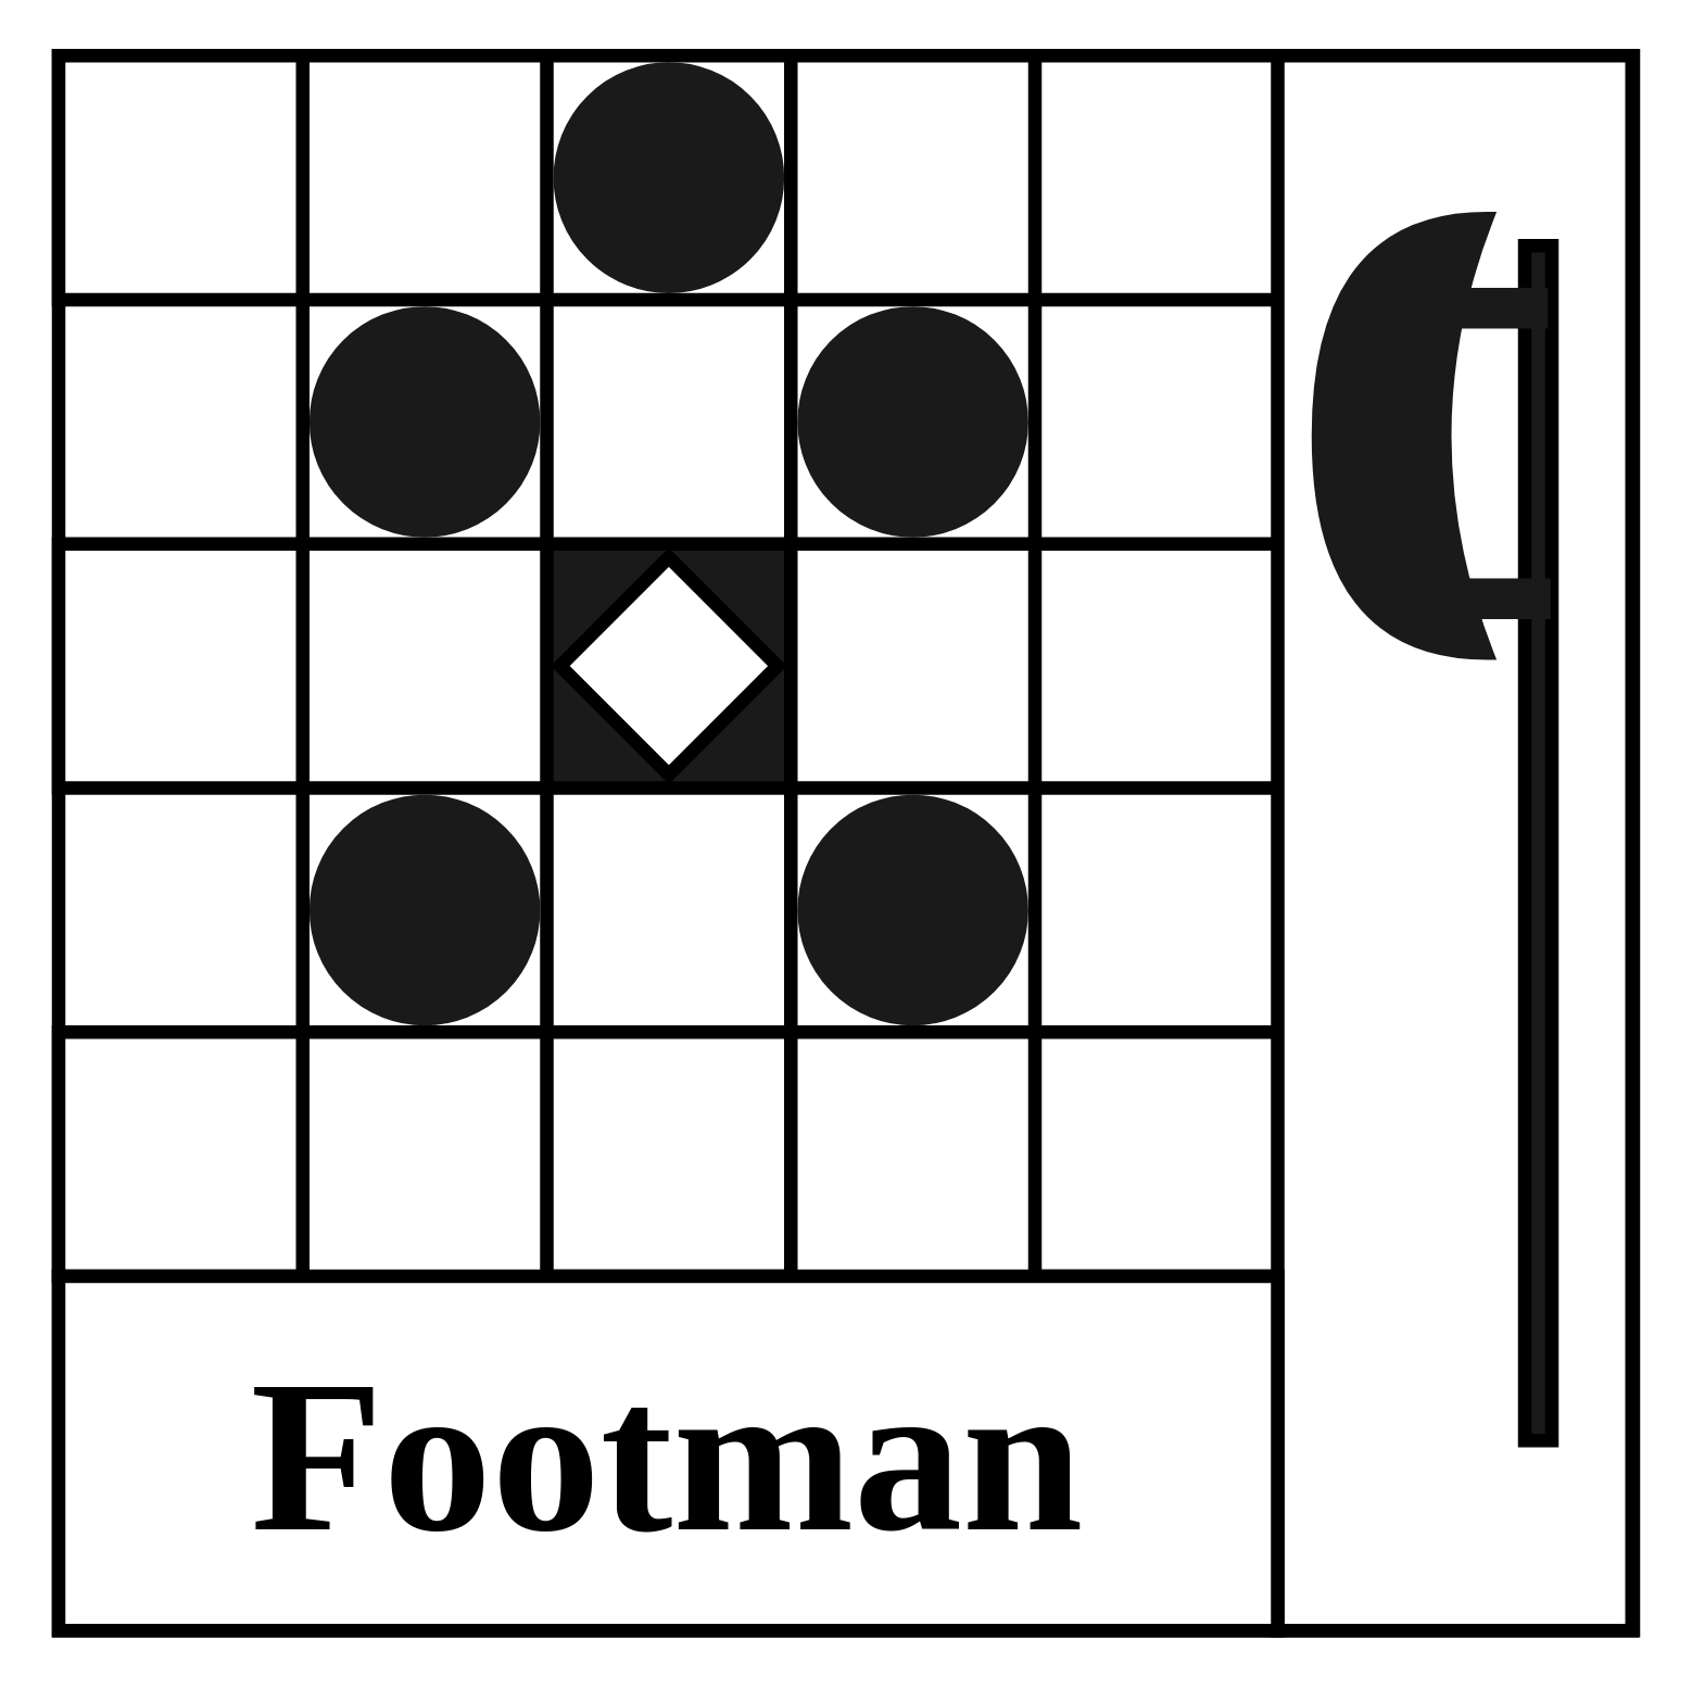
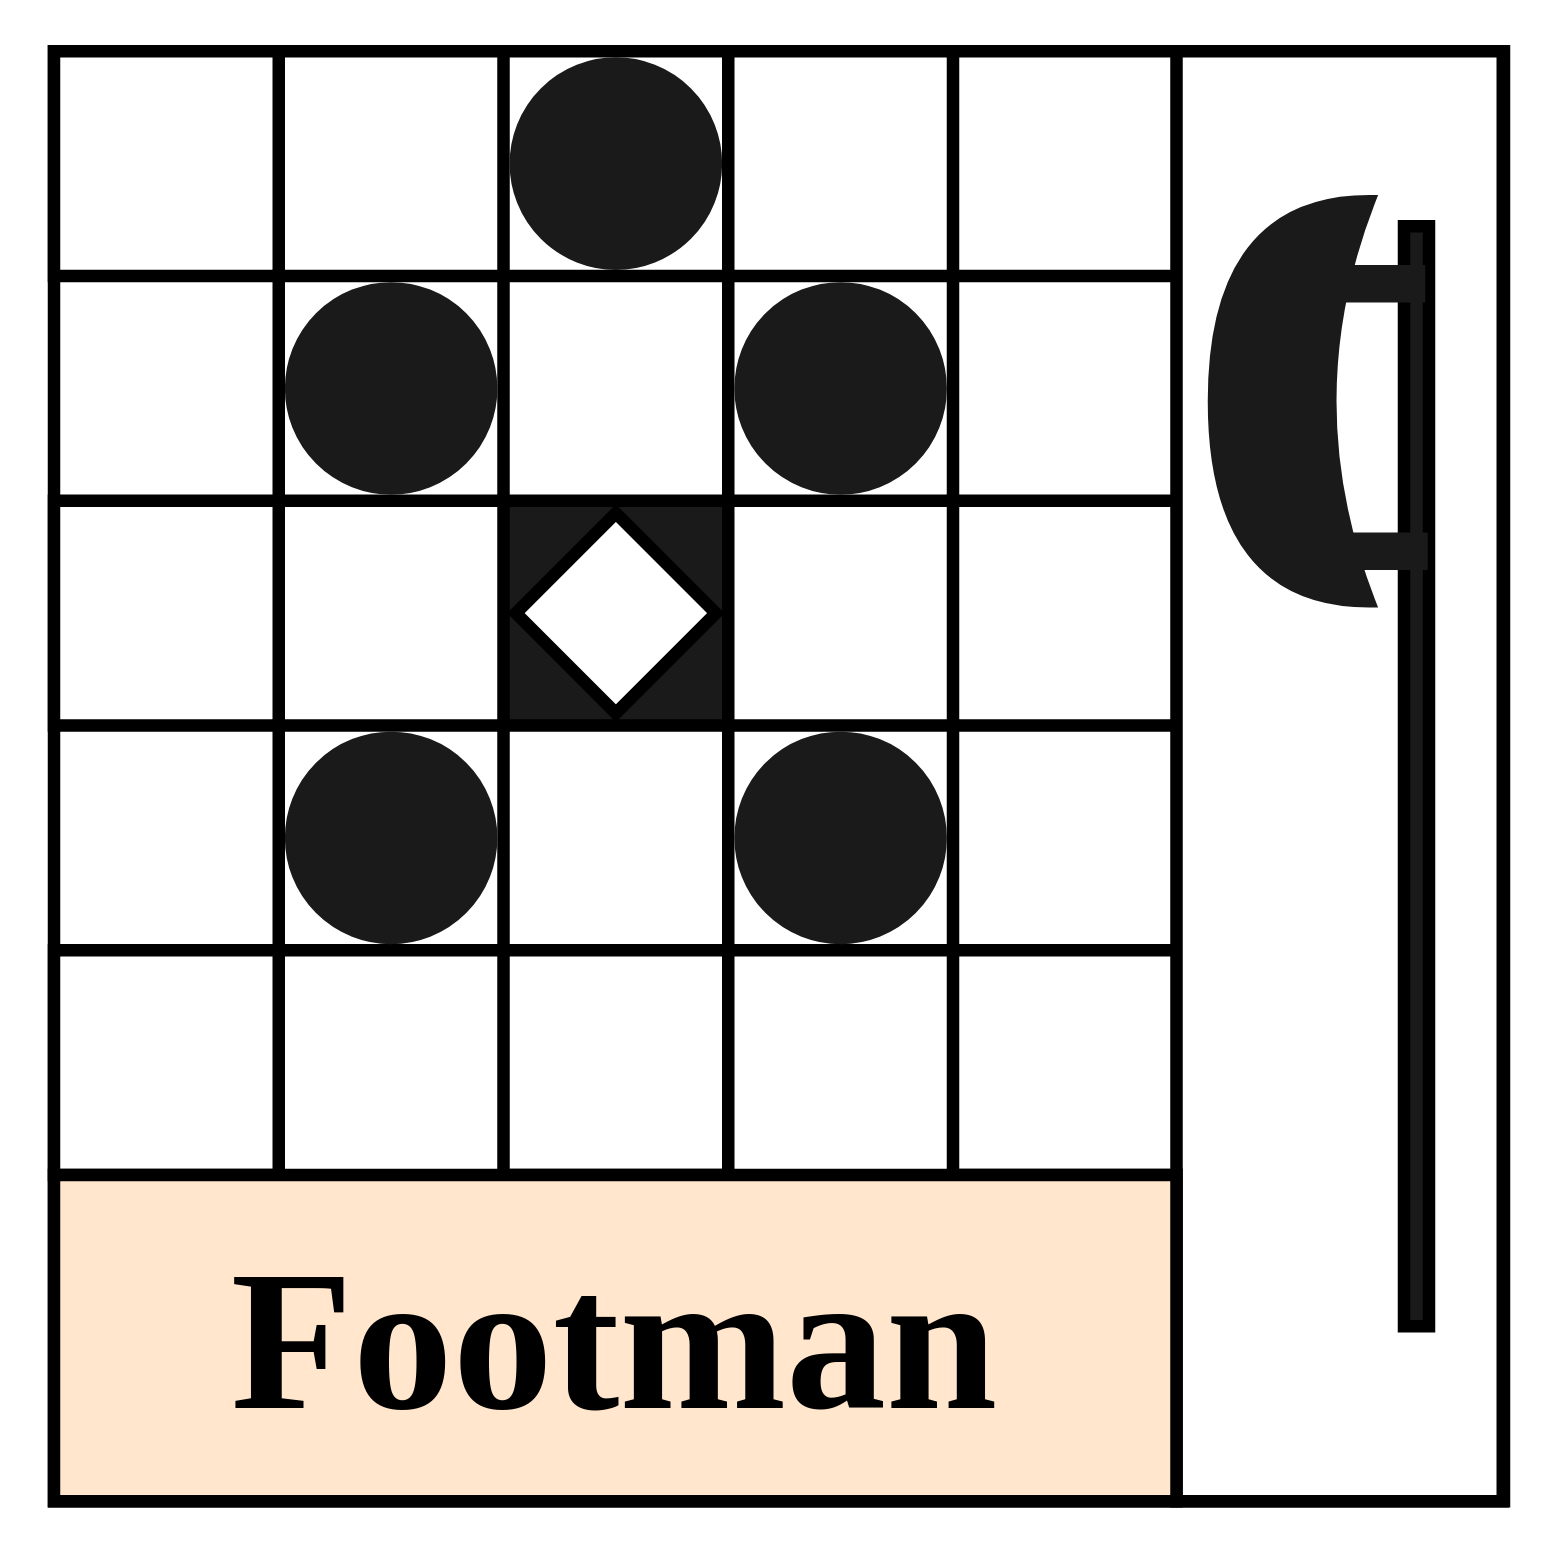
- <mxCell id="16" value="&lt;h1&gt;&lt;font style=&quot;font-size: 80px&quot;&gt;Footman&lt;/font&gt;&lt;/h1&gt;" style="rounded=0;whiteSpace=wrap;html=1;fontFamily=oswald;fontSource=https%3A%2F%2Ffonts.google.com%2Fspecimen%2FOswald;strokeWidth=5;" vertex="1" parent="1"><mxGeometry x="20.997" y="469.5" width="449" height="130.5" as="geometry" /></mxCell>
+ <mxCell id="16" value="&lt;h1&gt;&lt;font style=&quot;font-size: 80px&quot;&gt;Footman&lt;/font&gt;&lt;/h1&gt;" style="rounded=0;whiteSpace=wrap;html=1;fontFamily=oswald;fontSource=https%3A%2F%2Ffonts.google.com%2Fspecimen%2FOswald;strokeWidth=5;fillColor=#ffe6cc;" vertex="1" parent="1"><mxGeometry x="20.997" y="469.5" width="449" height="130.5" as="geometry" /></mxCell>
